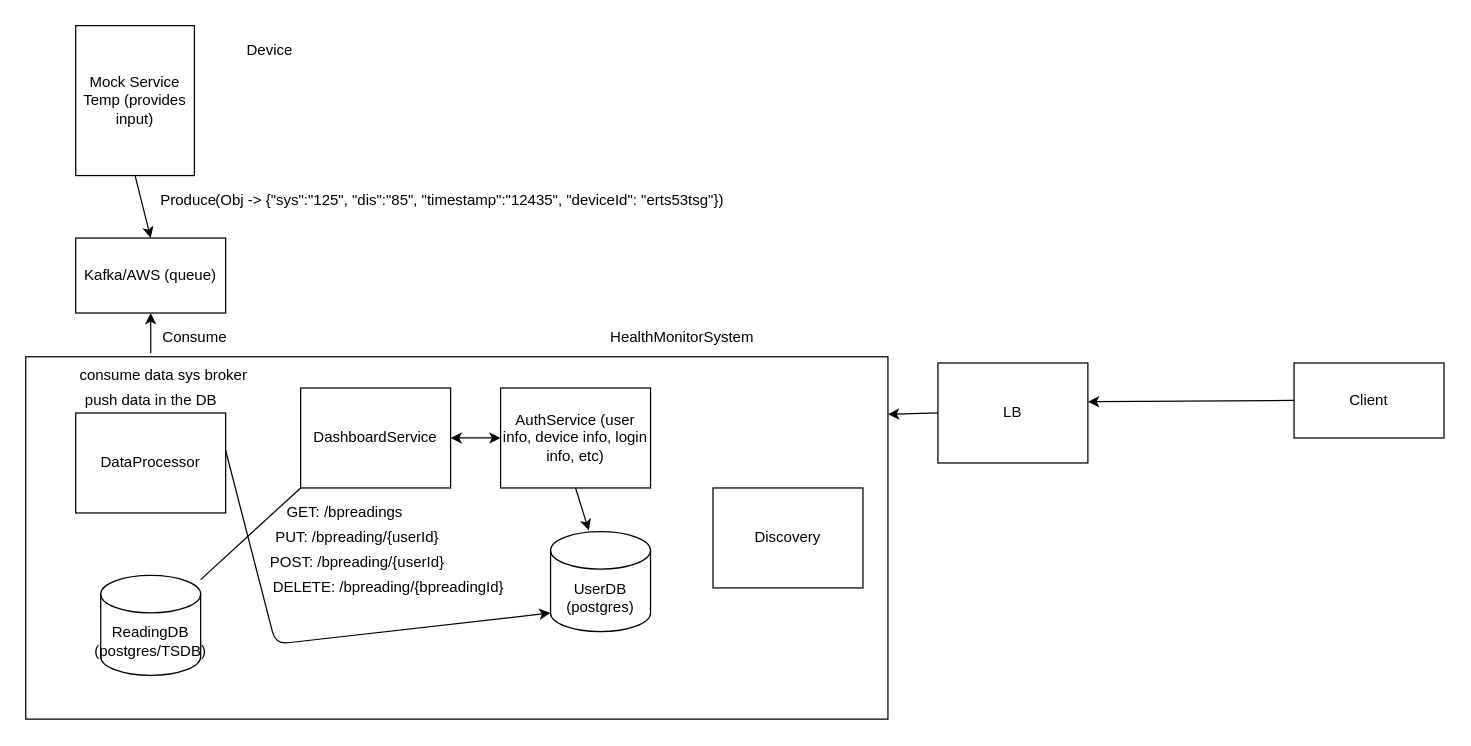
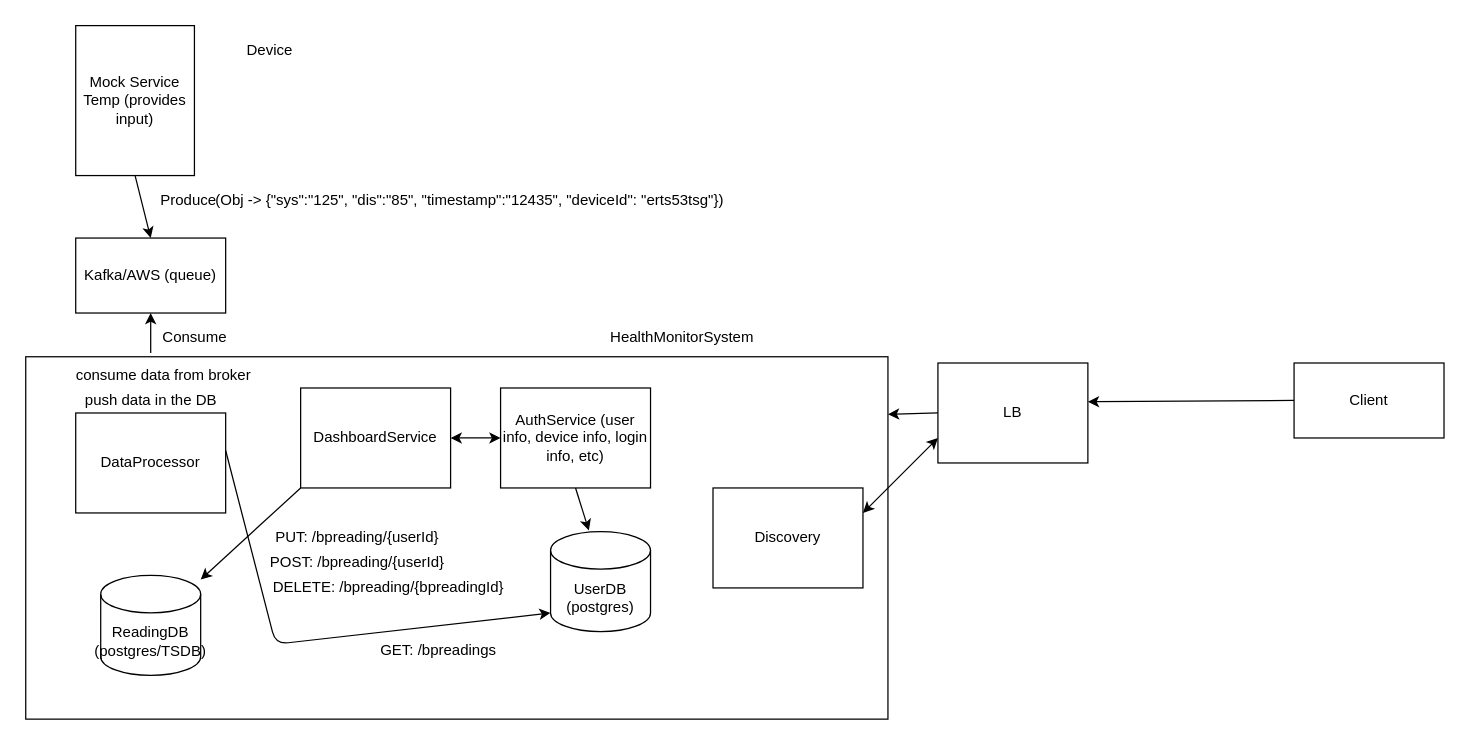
- <mxCell id="20" value="consume data sys broker" style="text;html=1;align=center;verticalAlign=middle;resizable=0;points=[];autosize=1;" parent="1" vertex="1"><mxGeometry x="50" y="290" width="160" height="20" as="geometry" /></mxCell>
+ <mxCell id="20" value="consume data from broker" style="text;html=1;align=center;verticalAlign=middle;resizable=0;points=[];autosize=1;" parent="1" vertex="1"><mxGeometry x="50" y="290" width="160" height="20" as="geometry" /></mxCell>
+ <mxCell id="28" value="" style="endArrow=classic;startArrow=classic;html=1;entryX=0;entryY=0.75;entryDx=0;entryDy=0;exitX=1;exitY=0.25;exitDx=0;exitDy=0;" parent="1" source="26" target="25" edge="1"><mxGeometry width="50" height="50" relative="1" as="geometry"><mxPoint x="690" y="460" as="sourcePoint" /><mxPoint x="740" y="410" as="targetPoint" /></mxGeometry></mxCell>
- <mxCell id="14" value="GET: /bpreadings" style="text;html=1;align=center;verticalAlign=middle;resizable=0;points=[];autosize=1;" parent="1" vertex="1"><mxGeometry x="220" y="400" width="110" height="20" as="geometry" /></mxCell>
+ <mxCell id="14" value="GET: /bpreadings" style="text;html=1;align=center;verticalAlign=middle;resizable=0;points=[];autosize=1;" parent="1" vertex="1"><mxGeometry x="295" y="510" width="110" height="20" as="geometry" /></mxCell>
- <mxCell id="27" value="" style="endArrow=none;html=1;exitX=0;exitY=1;exitDx=0;exitDy=0;" parent="1" source="13" target="19" edge="1"><mxGeometry width="50" height="50" relative="1" as="geometry"><mxPoint x="360" y="390" as="sourcePoint" /><mxPoint x="410" y="340" as="targetPoint" /></mxGeometry></mxCell>
+ <mxCell id="27" value="" style="endArrow=classic;html=1;exitX=0;exitY=1;exitDx=0;exitDy=0;" parent="1" source="13" target="19" edge="1"><mxGeometry width="50" height="50" relative="1" as="geometry"><mxPoint x="360" y="390" as="sourcePoint" /><mxPoint x="410" y="340" as="targetPoint" /></mxGeometry></mxCell>
